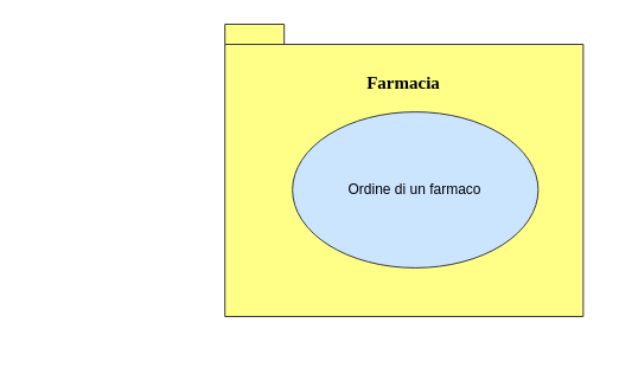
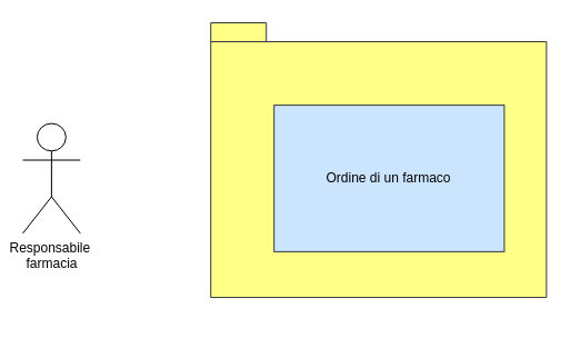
- <mxCell id="7" value="&lt;span style=&quot;font-family: Verdana; font-weight: 700;&quot;&gt;&lt;font style=&quot;font-size: 15px;&quot;&gt;Farmacia&lt;/font&gt;&lt;/span&gt;" style="text;html=1;align=center;verticalAlign=middle;whiteSpace=wrap;rounded=0;labelBackgroundColor=none;fontSize=10;fillColor=none;" parent="2" vertex="1"><mxGeometry x="277.122" y="32.941" width="86.331" height="32.941" as="geometry" /></mxCell>
+ <mxCell id="5" value="Responsabile&amp;nbsp;&lt;br&gt;farmacia" style="shape=umlActor;verticalLabelPosition=bottom;verticalAlign=top;html=1;outlineConnect=0;" parent="4" vertex="1"><mxGeometry y="90.588" width="51.799" height="98.824" as="geometry" /></mxCell>
- <mxCell id="6" value="Ordine di un farmaco" style="ellipse;whiteSpace=wrap;html=1;fillColor=#cce5ff;strokeColor=#36393d;" parent="4" vertex="1"><mxGeometry x="226.187" y="74.118" width="207.194" height="131.765" as="geometry" /></mxCell>
+ <mxCell id="6" value="Ordine di un farmaco" style="whiteSpace=wrap;html=1;fillColor=#cce5ff;strokeColor=#36393d;rounded=0;" parent="4" vertex="1"><mxGeometry x="226.187" y="74.118" width="207.194" height="131.765" as="geometry" /></mxCell>
